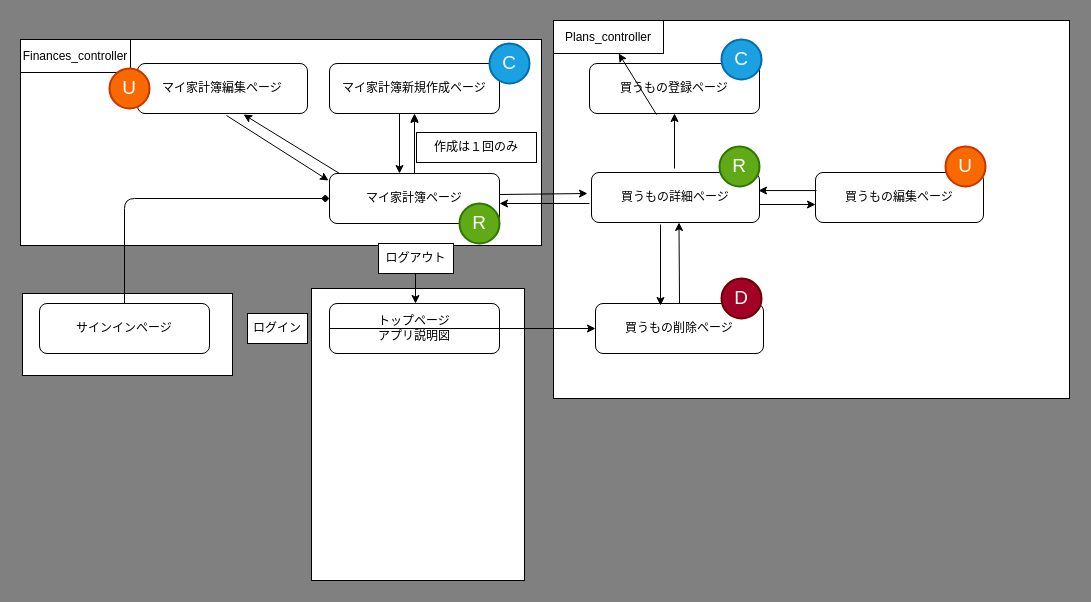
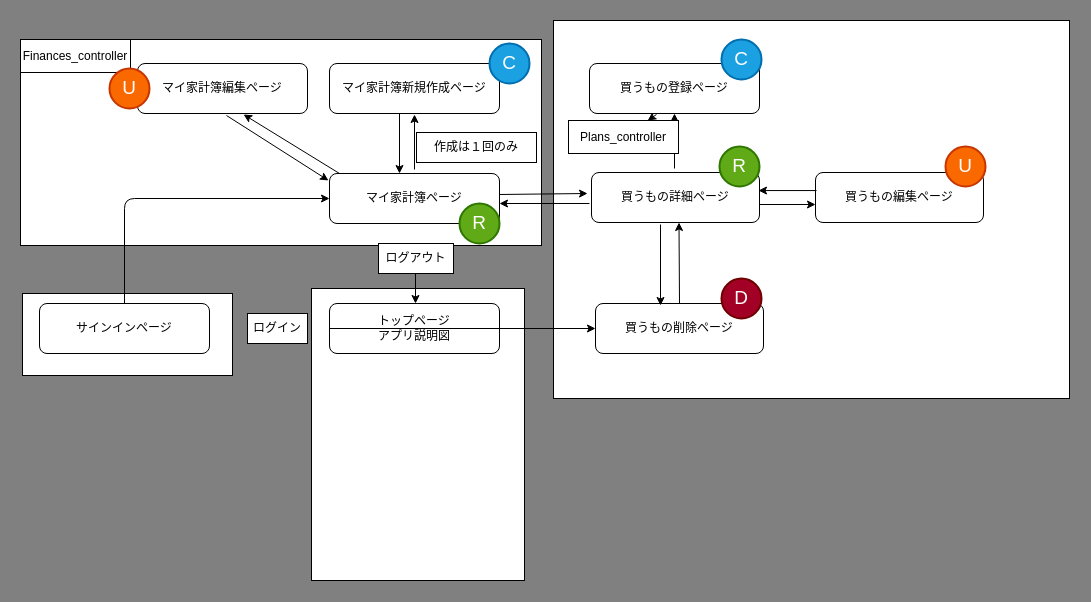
- <mxCell id="37" value="Plans_controller" style="rounded=0;whiteSpace=wrap;html=1;" parent="1" vertex="1"><mxGeometry x="553" y="20" width="110" height="33" as="geometry" /></mxCell>
+ <mxCell id="37" value="Plans_controller" style="rounded=0;whiteSpace=wrap;html=1;" parent="1" vertex="1"><mxGeometry x="568" y="120" width="110" height="33" as="geometry" /></mxCell>
- <mxCell id="10" value="" style="edgeStyle=orthogonalEdgeStyle;rounded=0;orthogonalLoop=1;jettySize=auto;html=1;exitX=0.5;exitY=0;exitDx=0;exitDy=0;" parent="1" source="11" target="18" edge="1"><mxGeometry relative="1" as="geometry" /></mxCell>
- <mxCell id="16" value="" style="endArrow=diamond;html=1;exitX=0.5;exitY=0;exitDx=0;exitDy=0;entryX=0;entryY=0.5;entryDx=0;entryDy=0;" parent="1" source="8" target="11" edge="1"><mxGeometry width="50" height="50" relative="1" as="geometry"><mxPoint x="419" y="343" as="sourcePoint" /><mxPoint x="469" y="293" as="targetPoint" /><Array as="points"><mxPoint x="124" y="198" /></Array></mxGeometry></mxCell>
+ <mxCell id="16" value="" style="endArrow=classic;html=1;exitX=0.5;exitY=0;exitDx=0;exitDy=0;entryX=0;entryY=0.5;entryDx=0;entryDy=0;" parent="1" source="8" target="11" edge="1"><mxGeometry width="50" height="50" relative="1" as="geometry"><mxPoint x="419" y="343" as="sourcePoint" /><mxPoint x="469" y="293" as="targetPoint" /><Array as="points"><mxPoint x="124" y="198" /></Array></mxGeometry></mxCell>
